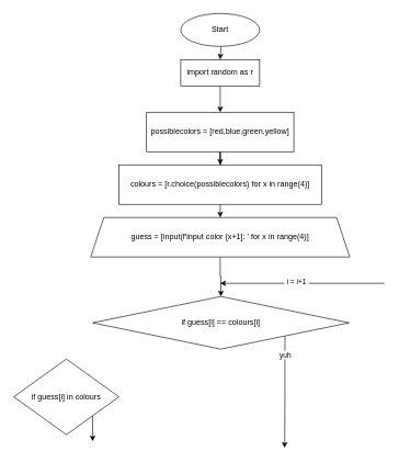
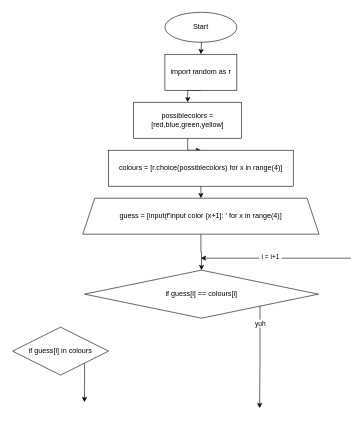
- <mxCell id="9" value="import random as r" style="rounded=0;whiteSpace=wrap;html=1;" parent="1" vertex="1"><mxGeometry x="274" y="90" width="120" height="40" as="geometry" /></mxCell>
+ <mxCell id="9" value="import random as r" style="rounded=0;whiteSpace=wrap;html=1;" parent="1" vertex="1"><mxGeometry x="274" y="90" width="120" height="60" as="geometry" /></mxCell>
- <mxCell id="5" value="possiblecolors = [red,blue,green,yellow]" style="rounded=0;whiteSpace=wrap;html=1;" parent="1" vertex="1"><mxGeometry x="222" y="170" width="224" height="60" as="geometry" /></mxCell>
+ <mxCell id="5" value="possiblecolors = [red,blue,green,yellow]" style="rounded=0;whiteSpace=wrap;html=1;" parent="1" vertex="1"><mxGeometry x="222" y="170" width="180" height="60" as="geometry" /></mxCell>
- <mxCell id="18" value="if guess[i] in colours" style="rhombus;whiteSpace=wrap;html=1;" vertex="1" parent="1"><mxGeometry x="20" y="545" width="160" height="115" as="geometry" /></mxCell>
+ <mxCell id="18" value="if guess[i] in colours" style="rhombus;whiteSpace=wrap;html=1;" vertex="1" parent="1"><mxGeometry x="20" y="545" width="160" height="80" as="geometry" /></mxCell>
